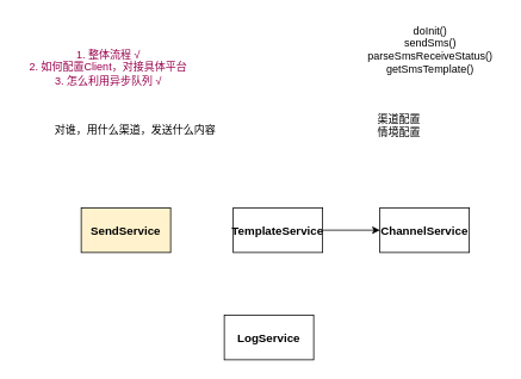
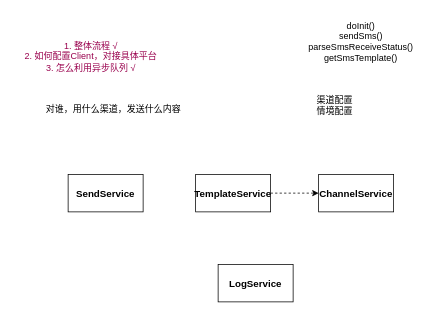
- <mxCell id="3" value="SendService" style="rounded=0;whiteSpace=wrap;html=1;fontSize=13;fontStyle=1;fillColor=#fff2cc;" vertex="1" parent="1"><mxGeometry x="90" y="232" width="100" height="50" as="geometry" /></mxCell>
+ <mxCell id="3" value="SendService" style="rounded=0;whiteSpace=wrap;html=1;fontSize=13;fontStyle=1" vertex="1" parent="1"><mxGeometry x="90" y="232" width="100" height="50" as="geometry" /></mxCell>
- <mxCell id="5" style="edgeStyle=orthogonalEdgeStyle;rounded=0;orthogonalLoop=1;jettySize=auto;html=1;entryX=0;entryY=0.5;entryDx=0;entryDy=0;" edge="1" parent="1" source="6" target="4"><mxGeometry relative="1" as="geometry" /></mxCell>
+ <mxCell id="5" style="edgeStyle=orthogonalEdgeStyle;rounded=0;orthogonalLoop=1;jettySize=auto;html=1;entryX=0;entryY=0.5;entryDx=0;entryDy=0;dashed=1;" edge="1" parent="1" source="6" target="4"><mxGeometry relative="1" as="geometry" /></mxCell>
- <mxCell id="7" value="LogService" style="rounded=0;whiteSpace=wrap;html=1;fontSize=13;fontStyle=1" vertex="1" parent="1"><mxGeometry x="250" y="352" width="100" height="50" as="geometry" /></mxCell>
+ <mxCell id="7" value="LogService" style="rounded=0;whiteSpace=wrap;html=1;fontSize=13;fontStyle=1" vertex="1" parent="1"><mxGeometry x="290" y="352" width="100" height="50" as="geometry" /></mxCell>
